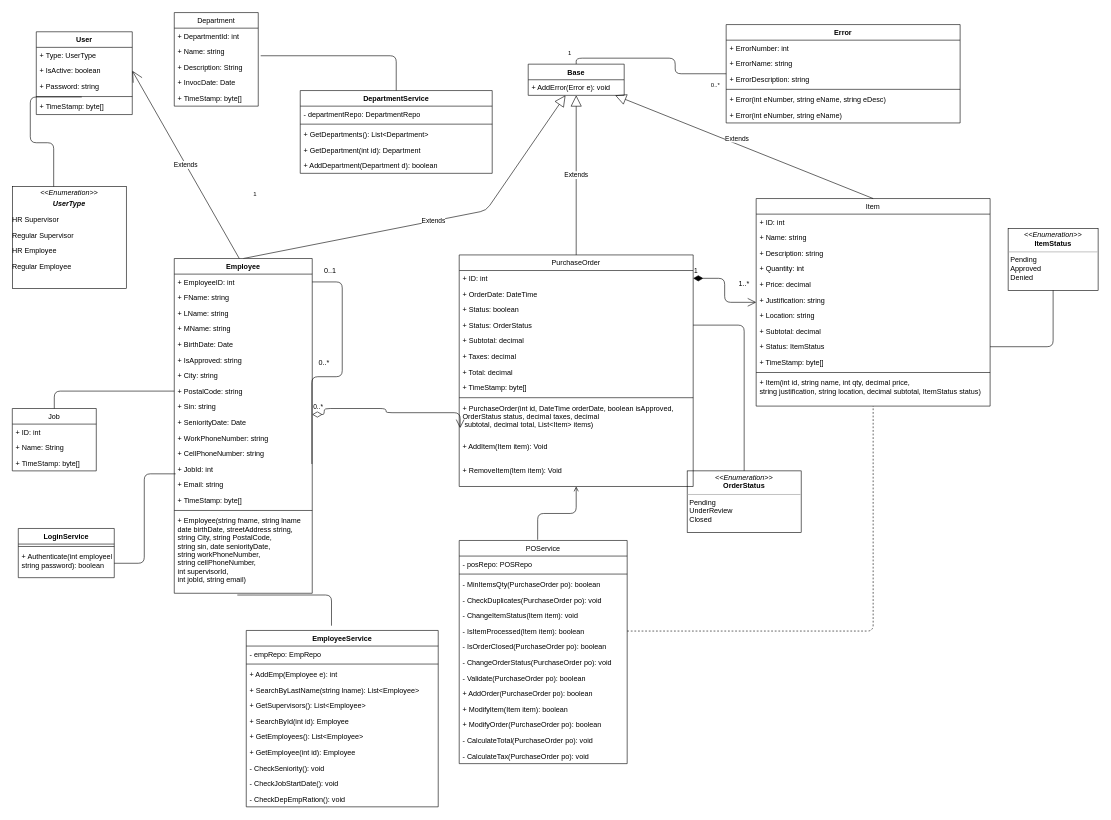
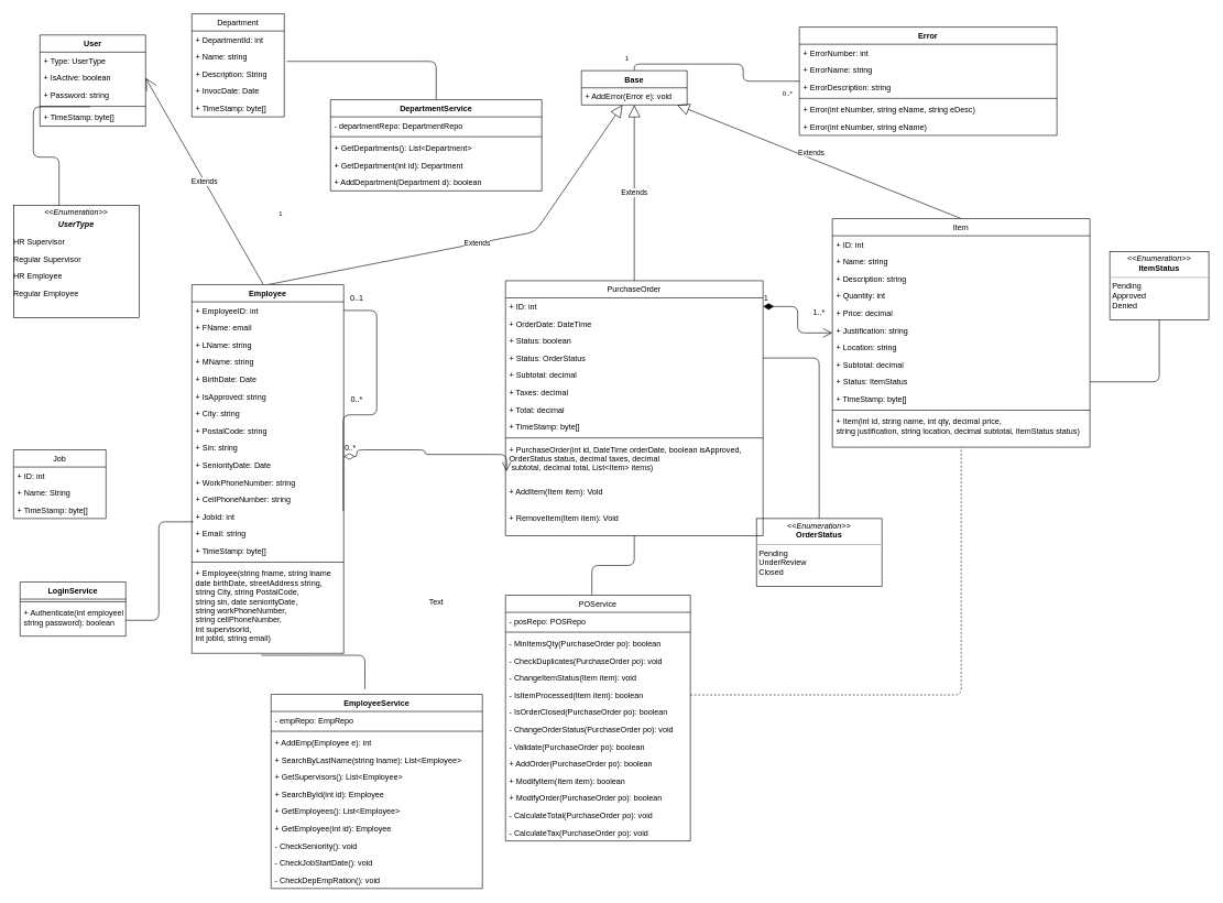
- <mxCell id="113" value="0..1" style="text;html=1;strokeColor=none;fillColor=none;align=center;verticalAlign=middle;whiteSpace=wrap;rounded=0;" parent="1" vertex="1"><mxGeometry x="530" y="440" width="40" height="20" as="geometry" /></mxCell>
+ <mxCell id="113" value="0..1" style="text;html=1;strokeColor=none;fillColor=none;align=center;verticalAlign=middle;whiteSpace=wrap;rounded=0;" parent="1" vertex="1"><mxGeometry x="520" y="440" width="40" height="20" as="geometry" /></mxCell>
- <mxCell id="90" value="+ FName: string" style="text;strokeColor=none;fillColor=none;align=left;verticalAlign=top;spacingLeft=4;spacingRight=4;overflow=hidden;rotatable=0;points=[[0,0.5],[1,0.5]];portConstraint=eastwest;" parent="88" vertex="1"><mxGeometry y="52" width="230" height="26" as="geometry" /></mxCell>
+ <mxCell id="90" value="+ FName: email" style="text;strokeColor=none;fillColor=none;align=left;verticalAlign=top;spacingLeft=4;spacingRight=4;overflow=hidden;rotatable=0;points=[[0,0.5],[1,0.5]];portConstraint=eastwest;" parent="88" vertex="1"><mxGeometry y="52" width="230" height="26" as="geometry" /></mxCell>
- <mxCell id="132" value="" style="endArrow=none;html=1;edgeStyle=orthogonalEdgeStyle;entryX=0;entryY=0.5;entryDx=0;entryDy=0;" parent="1" source="128" target="96" edge="1"><mxGeometry relative="1" as="geometry"><mxPoint x="570" y="640" as="sourcePoint" /><mxPoint x="730" y="640" as="targetPoint" /></mxGeometry></mxCell>
- <mxCell id="80" value="" style="endArrow=open;html=1;edgeStyle=orthogonalEdgeStyle;exitX=0.467;exitY=-0.003;exitDx=0;exitDy=0;exitPerimeter=0;" parent="1" source="65" target="40" edge="1"><mxGeometry relative="1" as="geometry"><mxPoint x="1060" y="730" as="sourcePoint" /><mxPoint x="1220" y="730" as="targetPoint" /></mxGeometry></mxCell>
+ <mxCell id="80" value="" style="endArrow=none;html=1;edgeStyle=orthogonalEdgeStyle;exitX=0.467;exitY=-0.003;exitDx=0;exitDy=0;exitPerimeter=0;" parent="1" source="65" target="40" edge="1"><mxGeometry relative="1" as="geometry"><mxPoint x="1060" y="730" as="sourcePoint" /><mxPoint x="1220" y="730" as="targetPoint" /></mxGeometry></mxCell>
+ <mxCell id="133" value="Text" style="text;html=1;align=center;verticalAlign=middle;resizable=0;points=[];autosize=1;" vertex="1" parent="1"><mxGeometry x="640" y="901" width="40" height="20" as="geometry" /></mxCell>
